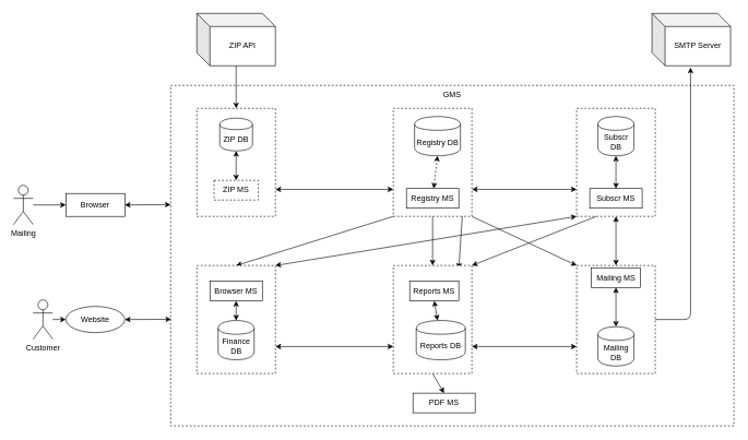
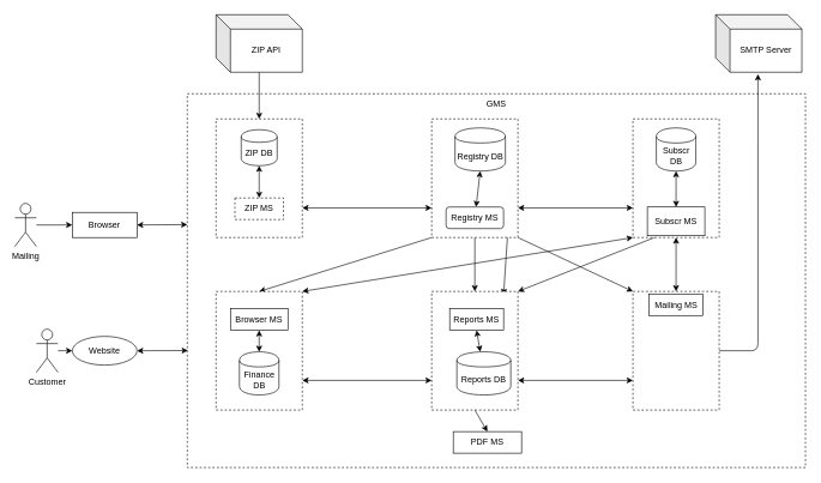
- <mxCell id="51" value="" style="endArrow=classic;startArrow=classic;html=1;entryX=0.5;entryY=1;entryDx=0;entryDy=0;dashed=1;" edge="1" parent="47" source="50" target="49"><mxGeometry width="50" height="50" relative="1" as="geometry"><mxPoint x="490" y="400" as="sourcePoint" /><mxPoint x="590" y="230" as="targetPoint" /></mxGeometry></mxCell>
+ <mxCell id="51" value="" style="endArrow=classic;startArrow=classic;html=1;entryX=0.5;entryY=1;entryDx=0;entryDy=0;" edge="1" parent="47" source="50" target="49"><mxGeometry width="50" height="50" relative="1" as="geometry"><mxPoint x="490" y="400" as="sourcePoint" /><mxPoint x="590" y="230" as="targetPoint" /></mxGeometry></mxCell>
- <mxCell id="50" value="Registry MS" style="rounded=0;whiteSpace=wrap;html=1;align=center;" vertex="1" parent="47"><mxGeometry x="20" y="122.5" width="80" height="30" as="geometry" /></mxCell>
+ <mxCell id="50" value="Registry MS" style="whiteSpace=wrap;html=1;align=center;rounded=1;" vertex="1" parent="47"><mxGeometry x="20" y="122.5" width="80" height="30" as="geometry" /></mxCell>
- <mxCell id="54" value="Subscr MS" style="rounded=0;whiteSpace=wrap;html=1;align=center;" vertex="1" parent="52"><mxGeometry x="20" y="122.5" width="80" height="30" as="geometry" /></mxCell>
+ <mxCell id="54" value="Subscr MS" style="rounded=0;whiteSpace=wrap;html=1;align=center;" vertex="1" parent="52"><mxGeometry x="20" y="122.5" width="80" height="40" as="geometry" /></mxCell>
- <mxCell id="31" style="edgeStyle=none;rounded=1;comic=0;orthogonalLoop=1;jettySize=auto;html=1;exitX=0.5;exitY=1;exitDx=0;exitDy=0;entryX=0.5;entryY=0;entryDx=0;entryDy=0;shadow=0;startArrow=classic;startFill=1;endArrow=classic;endFill=1;" edge="1" parent="27" source="29" target="30"><mxGeometry relative="1" as="geometry" /></mxCell>
- <mxCell id="30" value="Mailing DB" style="shape=cylinder;whiteSpace=wrap;html=1;boundedLbl=1;backgroundOutline=1;" vertex="1" parent="27"><mxGeometry x="32.5" y="93.5" width="55" height="60" as="geometry" /></mxCell>
